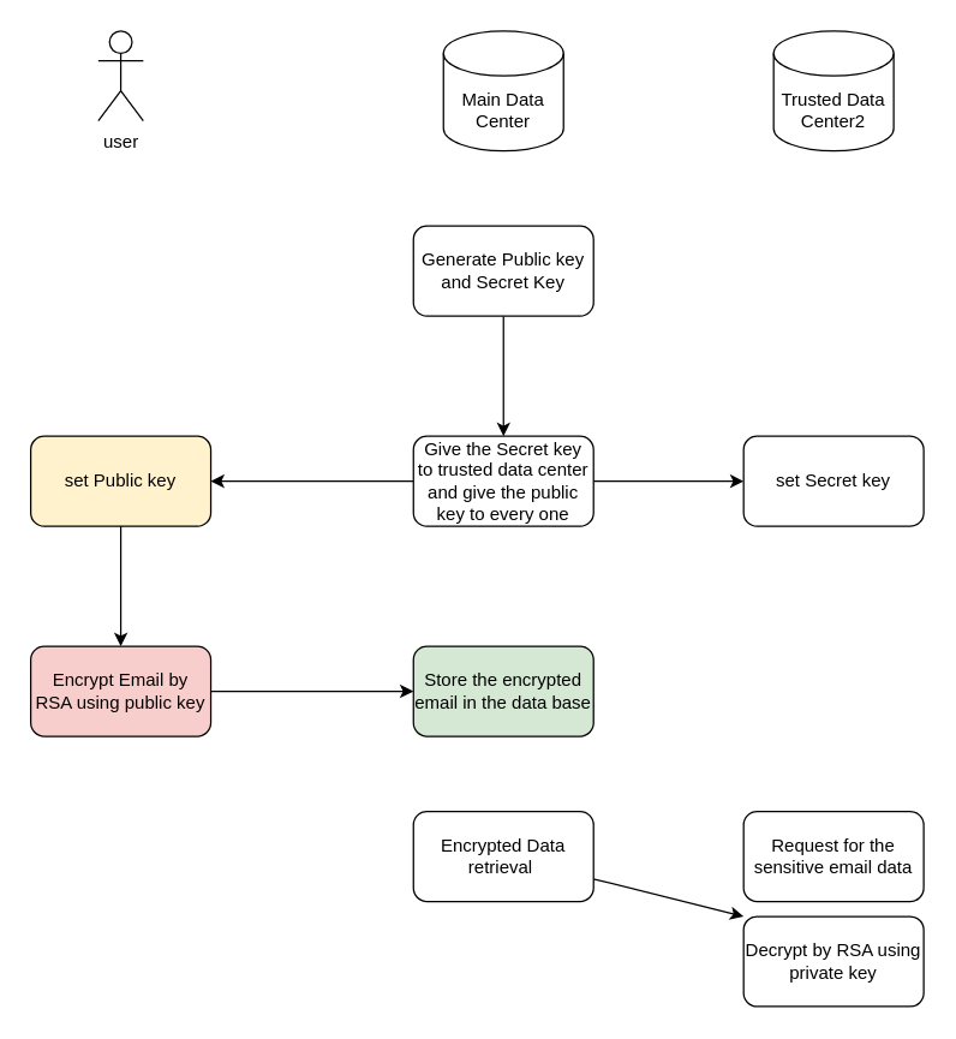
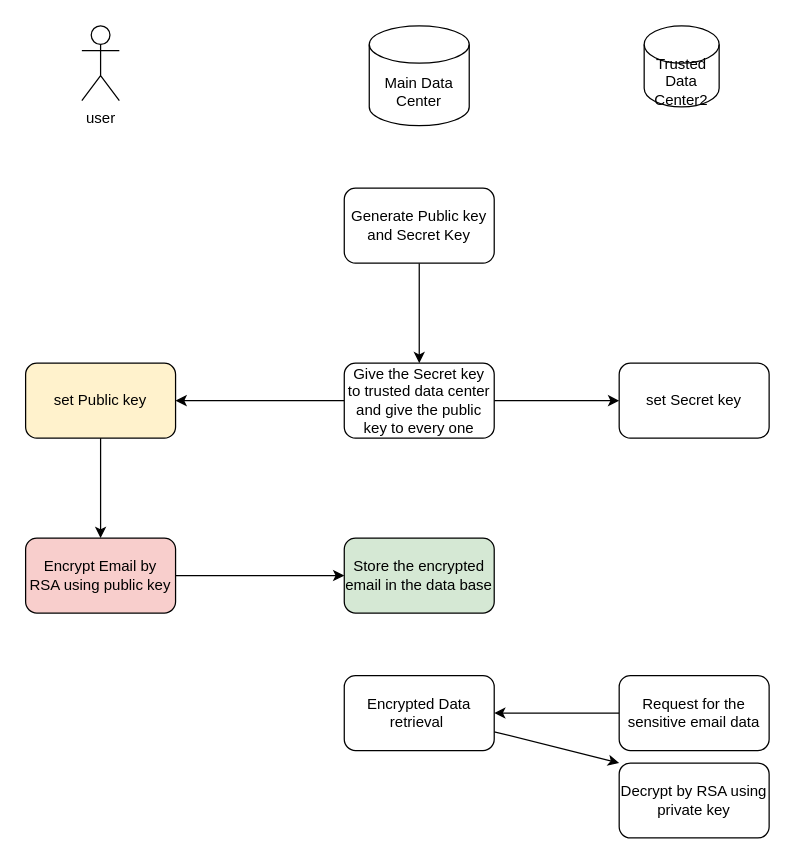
- <mxCell id="3" value="Trusted Data Center2" style="shape=cylinder3;whiteSpace=wrap;html=1;boundedLbl=1;backgroundOutline=1;size=15;" vertex="1" parent="1"><mxGeometry x="515" y="20" width="80" height="80" as="geometry" /></mxCell>
+ <mxCell id="3" value="Trusted Data Center2" style="shape=cylinder3;whiteSpace=wrap;html=1;boundedLbl=1;backgroundOutline=1;size=15;" vertex="1" parent="1"><mxGeometry x="515" y="20" width="60" height="65" as="geometry" /></mxCell>
+ <mxCell id="16" value="" style="edgeStyle=none;html=1;" edge="1" parent="1" source="17" target="19"><mxGeometry relative="1" as="geometry" /></mxCell>
